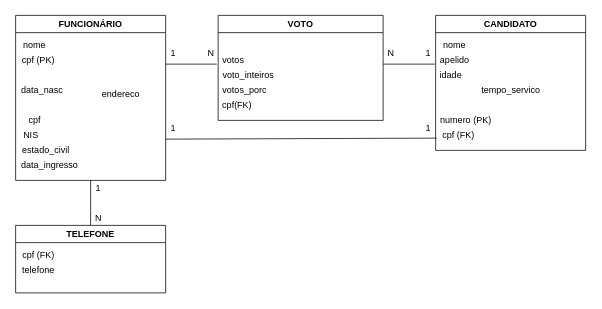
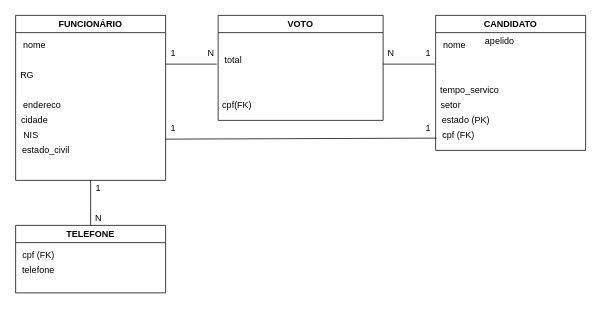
- <mxCell id="17" value="cpf (PK)" style="text;html=1;align=center;verticalAlign=middle;resizable=0;points=[];autosize=1;" parent="15" vertex="1"><mxGeometry y="50" width="60" height="20" as="geometry" /></mxCell>
- <mxCell id="3" value="votos" style="text;html=1;align=center;verticalAlign=middle;resizable=0;points=[];autosize=1;" parent="2" vertex="1"><mxGeometry y="50" width="40" height="20" as="geometry" /></mxCell>
+ <mxCell id="3" value="total" style="text;html=1;align=center;verticalAlign=middle;resizable=0;points=[];autosize=1;" parent="2" vertex="1"><mxGeometry y="50" width="40" height="20" as="geometry" /></mxCell>
- <mxCell id="9" value="apelido" style="text;html=1;align=center;verticalAlign=middle;resizable=0;points=[];autosize=1;" parent="7" vertex="1"><mxGeometry y="50" width="50" height="20" as="geometry" /></mxCell>
+ <mxCell id="9" value="apelido" style="text;html=1;align=center;verticalAlign=middle;resizable=0;points=[];autosize=1;" parent="7" vertex="1"><mxGeometry x="60" y="25" width="50" height="20" as="geometry" /></mxCell>
+ <mxCell id="18" value="RG" style="text;html=1;align=center;verticalAlign=middle;resizable=0;points=[];autosize=1;" parent="15" vertex="1"><mxGeometry y="70" width="30" height="20" as="geometry" /></mxCell>
- <mxCell id="4" value="voto_inteiros" style="text;html=1;align=center;verticalAlign=middle;resizable=0;points=[];autosize=1;" parent="2" vertex="1"><mxGeometry y="70" width="80" height="20" as="geometry" /></mxCell>
- <mxCell id="10" value="idade" style="text;html=1;align=center;verticalAlign=middle;resizable=0;points=[];autosize=1;" parent="7" vertex="1"><mxGeometry y="70" width="40" height="20" as="geometry" /></mxCell>
- <mxCell id="19" value="data_nasc" style="text;html=1;align=center;verticalAlign=middle;resizable=0;points=[];autosize=1;" parent="15" vertex="1"><mxGeometry y="90" width="70" height="20" as="geometry" /></mxCell>
- <mxCell id="5" value="votos_porc" style="text;html=1;align=center;verticalAlign=middle;resizable=0;points=[];autosize=1;" parent="2" vertex="1"><mxGeometry y="90" width="70" height="20" as="geometry" /></mxCell>
- <mxCell id="11" value="tempo_servico" style="text;html=1;align=center;verticalAlign=middle;resizable=0;points=[];autosize=1;" parent="7" vertex="1"><mxGeometry x="55" y="90" width="90" height="20" as="geometry" /></mxCell>
+ <mxCell id="11" value="tempo_servico" style="text;html=1;align=center;verticalAlign=middle;resizable=0;points=[];autosize=1;" parent="7" vertex="1"><mxGeometry y="90" width="90" height="20" as="geometry" /></mxCell>
- <mxCell id="20" value="endereco" style="text;html=1;align=center;verticalAlign=middle;resizable=0;points=[];autosize=1;" parent="15" vertex="1"><mxGeometry x="105" y="95" width="70" height="20" as="geometry" /></mxCell>
+ <mxCell id="20" value="endereco" style="text;html=1;align=center;verticalAlign=middle;resizable=0;points=[];autosize=1;" parent="15" vertex="1"><mxGeometry y="110" width="70" height="20" as="geometry" /></mxCell>
+ <mxCell id="12" value="setor" style="text;html=1;align=center;verticalAlign=middle;resizable=0;points=[];autosize=1;" parent="7" vertex="1"><mxGeometry y="110" width="40" height="20" as="geometry" /></mxCell>
- <mxCell id="21" value="cpf" style="text;html=1;align=center;verticalAlign=middle;resizable=0;points=[];autosize=1;" parent="15" vertex="1"><mxGeometry y="130" width="50" height="20" as="geometry" /></mxCell>
+ <mxCell id="21" value="cidade" style="text;html=1;align=center;verticalAlign=middle;resizable=0;points=[];autosize=1;" parent="15" vertex="1"><mxGeometry y="130" width="50" height="20" as="geometry" /></mxCell>
- <mxCell id="13" value="numero (PK)" style="text;html=1;align=center;verticalAlign=middle;resizable=0;points=[];autosize=1;" parent="7" vertex="1"><mxGeometry y="130" width="80" height="20" as="geometry" /></mxCell>
+ <mxCell id="13" value="estado (PK)" style="text;html=1;align=center;verticalAlign=middle;resizable=0;points=[];autosize=1;" parent="7" vertex="1"><mxGeometry y="130" width="80" height="20" as="geometry" /></mxCell>
- <mxCell id="24" value="data_ingresso" style="text;html=1;align=center;verticalAlign=middle;resizable=0;points=[];autosize=1;" parent="15" vertex="1"><mxGeometry y="190" width="90" height="20" as="geometry" /></mxCell>
